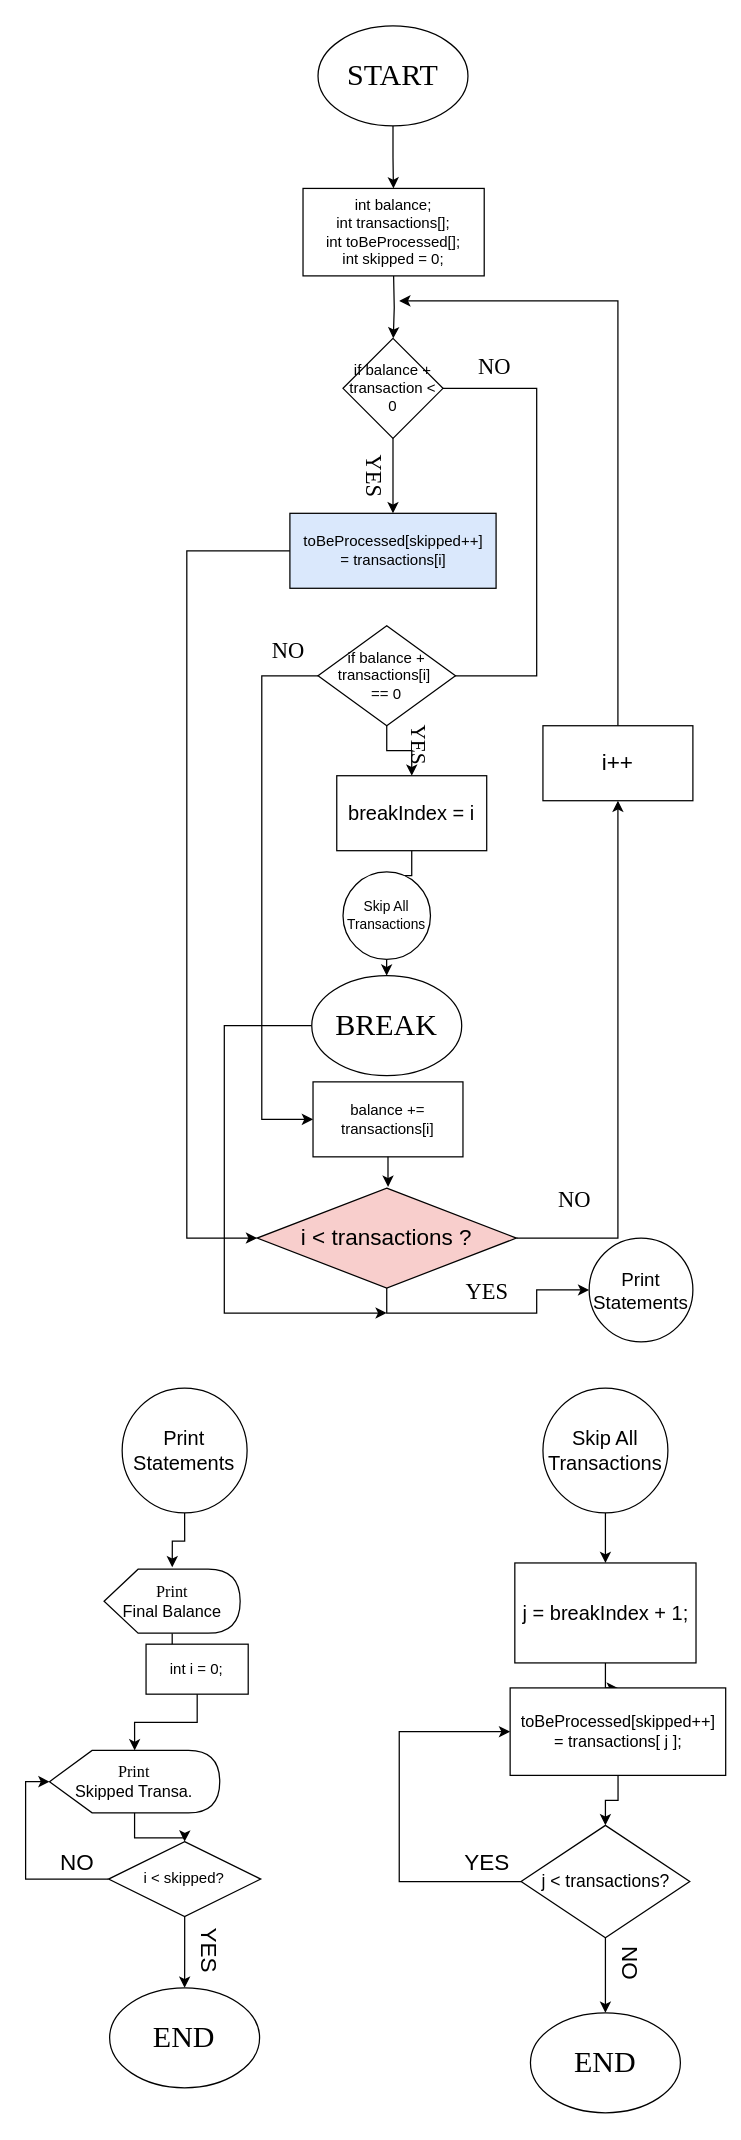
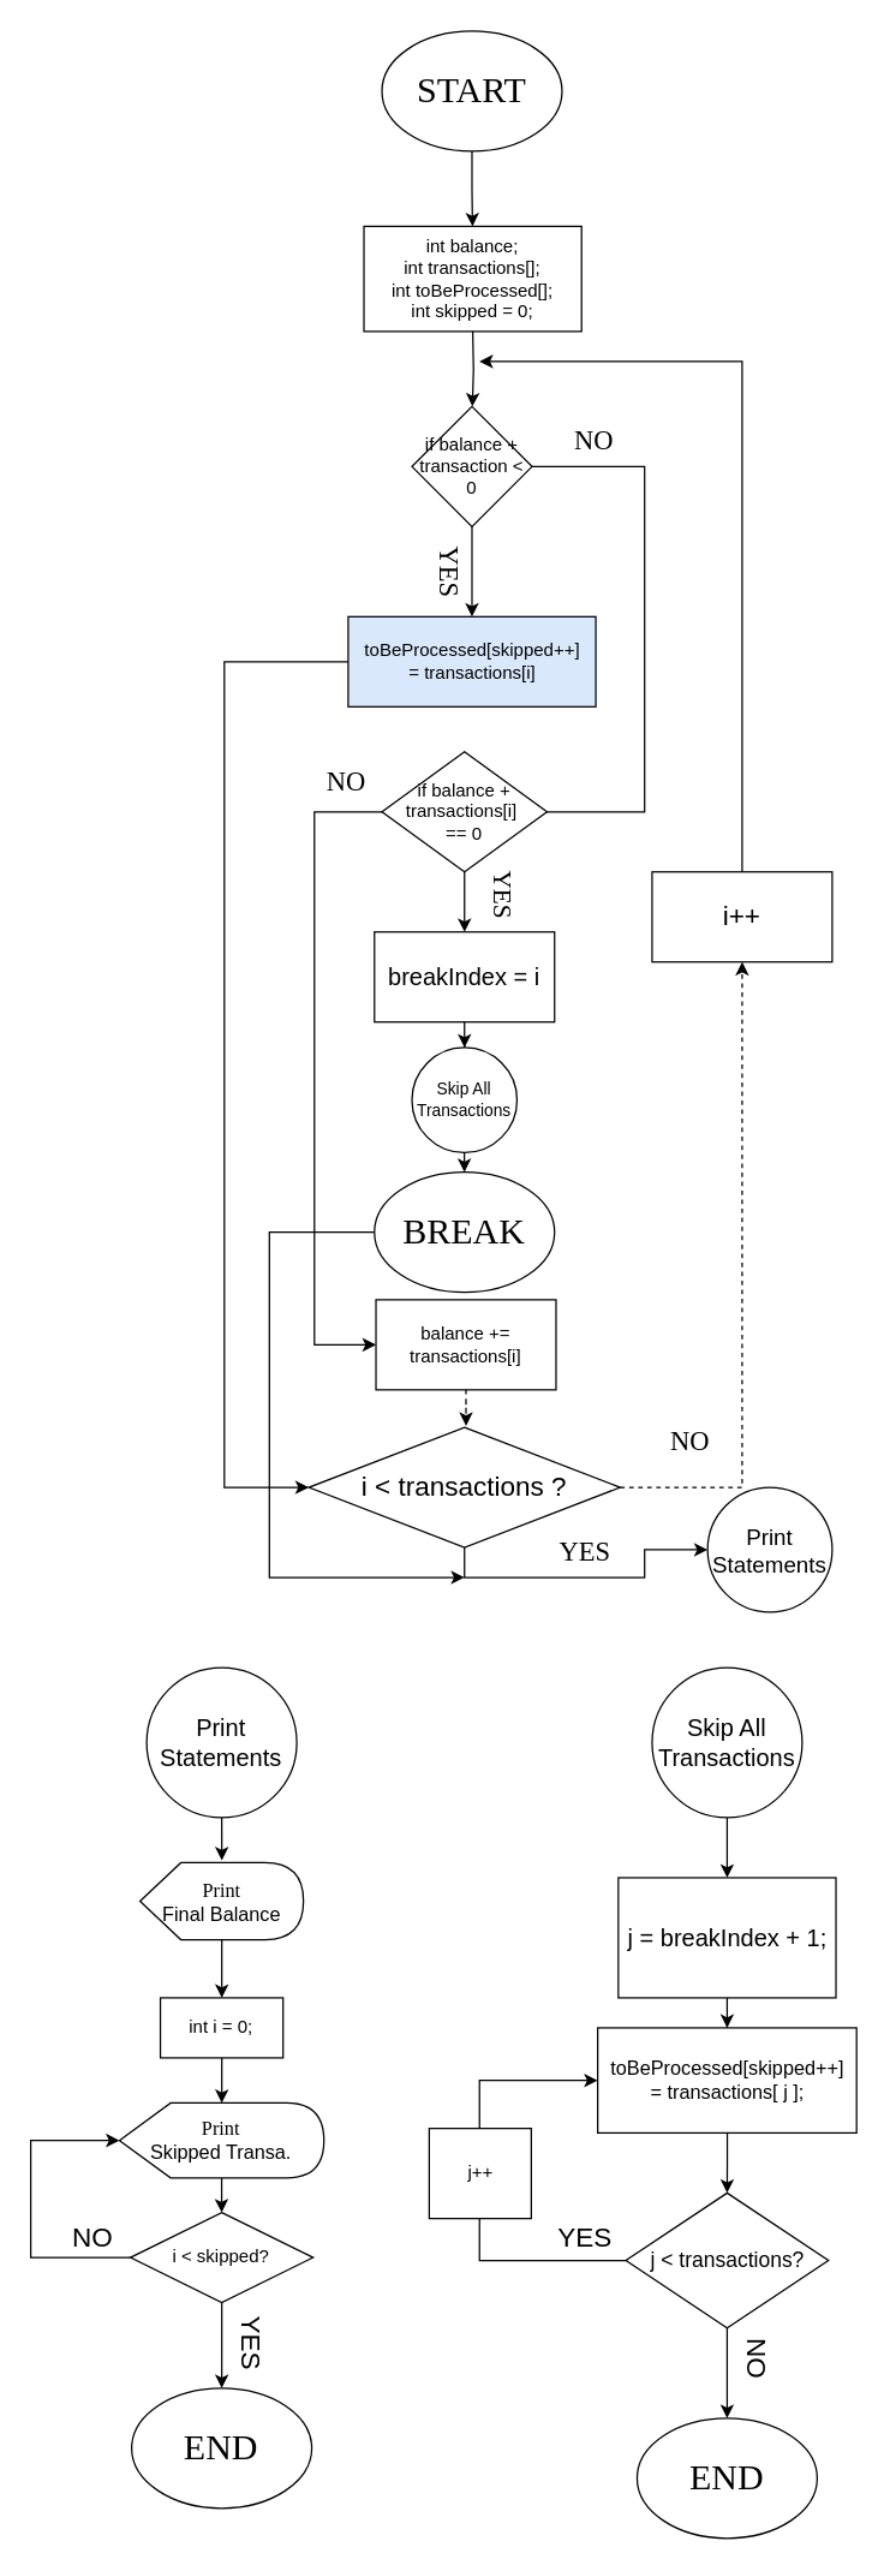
- <mxCell id="20" value="&lt;div style=&quot;font-size: 16px;&quot;&gt;&lt;font style=&quot;font-size: 16px;&quot;&gt;breakIndex = i&lt;br&gt;&lt;/font&gt;&lt;/div&gt;" style="rounded=0;whiteSpace=wrap;html=1;" parent="1" vertex="1"><mxGeometry x="269" y="620" width="120" height="60" as="geometry" /></mxCell>
+ <mxCell id="20" value="&lt;div style=&quot;font-size: 16px;&quot;&gt;&lt;font style=&quot;font-size: 16px;&quot;&gt;breakIndex = i&lt;br&gt;&lt;/font&gt;&lt;/div&gt;" style="rounded=0;whiteSpace=wrap;html=1;" parent="1" vertex="1"><mxGeometry x="249" y="620" width="120" height="60" as="geometry" /></mxCell>
- <mxCell id="5" style="edgeStyle=orthogonalEdgeStyle;rounded=0;orthogonalLoop=1;jettySize=auto;html=1;entryX=0.5;entryY=1;entryDx=0;entryDy=0;" parent="1" source="7" target="10" edge="1"><mxGeometry relative="1" as="geometry"><mxPoint x="459" y="310" as="targetPoint" /></mxGeometry></mxCell>
+ <mxCell id="5" style="edgeStyle=orthogonalEdgeStyle;rounded=0;orthogonalLoop=1;jettySize=auto;html=1;entryX=0.5;entryY=1;entryDx=0;entryDy=0;dashed=1;" parent="1" source="7" target="10" edge="1"><mxGeometry relative="1" as="geometry"><mxPoint x="459" y="310" as="targetPoint" /></mxGeometry></mxCell>
- <mxCell id="36" style="edgeStyle=orthogonalEdgeStyle;rounded=0;orthogonalLoop=1;jettySize=auto;html=1;entryX=0.505;entryY=-0.012;entryDx=0;entryDy=0;entryPerimeter=0;" parent="1" source="23" target="7" edge="1"><mxGeometry relative="1" as="geometry" /></mxCell>
+ <mxCell id="36" style="edgeStyle=orthogonalEdgeStyle;rounded=0;orthogonalLoop=1;jettySize=auto;html=1;entryX=0.505;entryY=-0.012;entryDx=0;entryDy=0;entryPerimeter=0;dashed=1;" parent="1" source="23" target="7" edge="1"><mxGeometry relative="1" as="geometry" /></mxCell>
- <mxCell id="7" value="&lt;font style=&quot;font-size: 18px;&quot; face=&quot;Helvetica&quot;&gt;i &amp;lt; transactions ?&lt;/font&gt;" style="rhombus;whiteSpace=wrap;html=1;fillColor=#f8cecc;" parent="1" vertex="1"><mxGeometry x="205.25" y="950" width="207.5" height="80" as="geometry" /></mxCell>
+ <mxCell id="7" value="&lt;font style=&quot;font-size: 18px;&quot; face=&quot;Helvetica&quot;&gt;i &amp;lt; transactions ?&lt;/font&gt;" style="rhombus;whiteSpace=wrap;html=1;" parent="1" vertex="1"><mxGeometry x="205.25" y="950" width="207.5" height="80" as="geometry" /></mxCell>
- <mxCell id="49" value="&lt;div style=&quot;font-size: 13px;&quot;&gt;&lt;font style=&quot;font-size: 13px;&quot; face=&quot;Lucida Console&quot;&gt;Print&lt;/font&gt;&lt;/div&gt;&lt;div style=&quot;font-size: 13px;&quot;&gt;&lt;font style=&quot;font-size: 13px;&quot;&gt;&lt;font style=&quot;font-size: 13px;&quot;&gt;Final Balance&lt;/font&gt;&lt;font style=&quot;font-size: 13px;&quot;&gt;&lt;br&gt;&lt;/font&gt;&lt;/font&gt;&lt;/div&gt;" style="shape=display;whiteSpace=wrap;html=1;" parent="1" vertex="1"><mxGeometry x="82.79" y="1255" width="108.91" height="51.25" as="geometry" /></mxCell>
+ <mxCell id="49" value="&lt;div style=&quot;font-size: 13px;&quot;&gt;&lt;font style=&quot;font-size: 13px;&quot; face=&quot;Lucida Console&quot;&gt;Print&lt;/font&gt;&lt;/div&gt;&lt;div style=&quot;font-size: 13px;&quot;&gt;&lt;font style=&quot;font-size: 13px;&quot;&gt;&lt;font style=&quot;font-size: 13px;&quot;&gt;Final Balance&lt;/font&gt;&lt;font style=&quot;font-size: 13px;&quot;&gt;&lt;br&gt;&lt;/font&gt;&lt;/font&gt;&lt;/div&gt;" style="shape=display;whiteSpace=wrap;html=1;" parent="1" vertex="1"><mxGeometry x="92.79" y="1240" width="108.91" height="51.25" as="geometry" /></mxCell>
- <mxCell id="53" value="int i = 0;" style="rounded=0;whiteSpace=wrap;html=1;" parent="1" vertex="1"><mxGeometry x="116.38" y="1315" width="81.75" height="40" as="geometry" /></mxCell>
+ <mxCell id="53" value="int i = 0;" style="rounded=0;whiteSpace=wrap;html=1;" parent="1" vertex="1"><mxGeometry x="106.38" y="1330" width="81.75" height="40" as="geometry" /></mxCell>
- <mxCell id="40" value="&lt;div style=&quot;font-size: 13px;&quot;&gt;&lt;font style=&quot;font-size: 13px;&quot;&gt;toBeProcessed[skipped++]&lt;/font&gt;&lt;/div&gt;&lt;font style=&quot;font-size: 13px;&quot;&gt;= transactions[ j ];&lt;br&gt;&lt;/font&gt;" style="rounded=0;whiteSpace=wrap;html=1;" parent="1" vertex="1"><mxGeometry x="407.75" y="1350" width="172.5" height="70" as="geometry" /></mxCell>
+ <mxCell id="40" value="&lt;div style=&quot;font-size: 13px;&quot;&gt;&lt;font style=&quot;font-size: 13px;&quot;&gt;toBeProcessed[skipped++]&lt;/font&gt;&lt;/div&gt;&lt;font style=&quot;font-size: 13px;&quot;&gt;= transactions[ j ];&lt;br&gt;&lt;/font&gt;" style="rounded=0;whiteSpace=wrap;html=1;" parent="1" vertex="1"><mxGeometry x="397.75" y="1350" width="172.5" height="70" as="geometry" /></mxCell>
- <mxCell id="52" value="&lt;div style=&quot;font-size: 13px;&quot;&gt;&lt;font style=&quot;font-size: 13px;&quot; face=&quot;Lucida Console&quot;&gt;Print&lt;/font&gt;&lt;/div&gt;&lt;div style=&quot;font-size: 13px;&quot;&gt;&lt;font style=&quot;font-size: 13px;&quot;&gt;Skipped Transa.&lt;font style=&quot;font-size: 13px;&quot;&gt;&lt;br&gt;&lt;/font&gt;&lt;/font&gt;&lt;/div&gt;" style="shape=display;whiteSpace=wrap;html=1;" parent="1" vertex="1"><mxGeometry x="39.14" y="1400" width="136.21" height="50" as="geometry" /></mxCell>
+ <mxCell id="52" value="&lt;div style=&quot;font-size: 13px;&quot;&gt;&lt;font style=&quot;font-size: 13px;&quot; face=&quot;Lucida Console&quot;&gt;Print&lt;/font&gt;&lt;/div&gt;&lt;div style=&quot;font-size: 13px;&quot;&gt;&lt;font style=&quot;font-size: 13px;&quot;&gt;Skipped Transa.&lt;font style=&quot;font-size: 13px;&quot;&gt;&lt;br&gt;&lt;/font&gt;&lt;/font&gt;&lt;/div&gt;" style="shape=display;whiteSpace=wrap;html=1;" parent="1" vertex="1"><mxGeometry x="79.14" y="1400" width="136.21" height="50" as="geometry" /></mxCell>
+ <mxCell id="45" value="j++" style="rounded=0;whiteSpace=wrap;html=1;" parent="1" vertex="1"><mxGeometry x="285.5" y="1417" width="68" height="60" as="geometry" /></mxCell>
